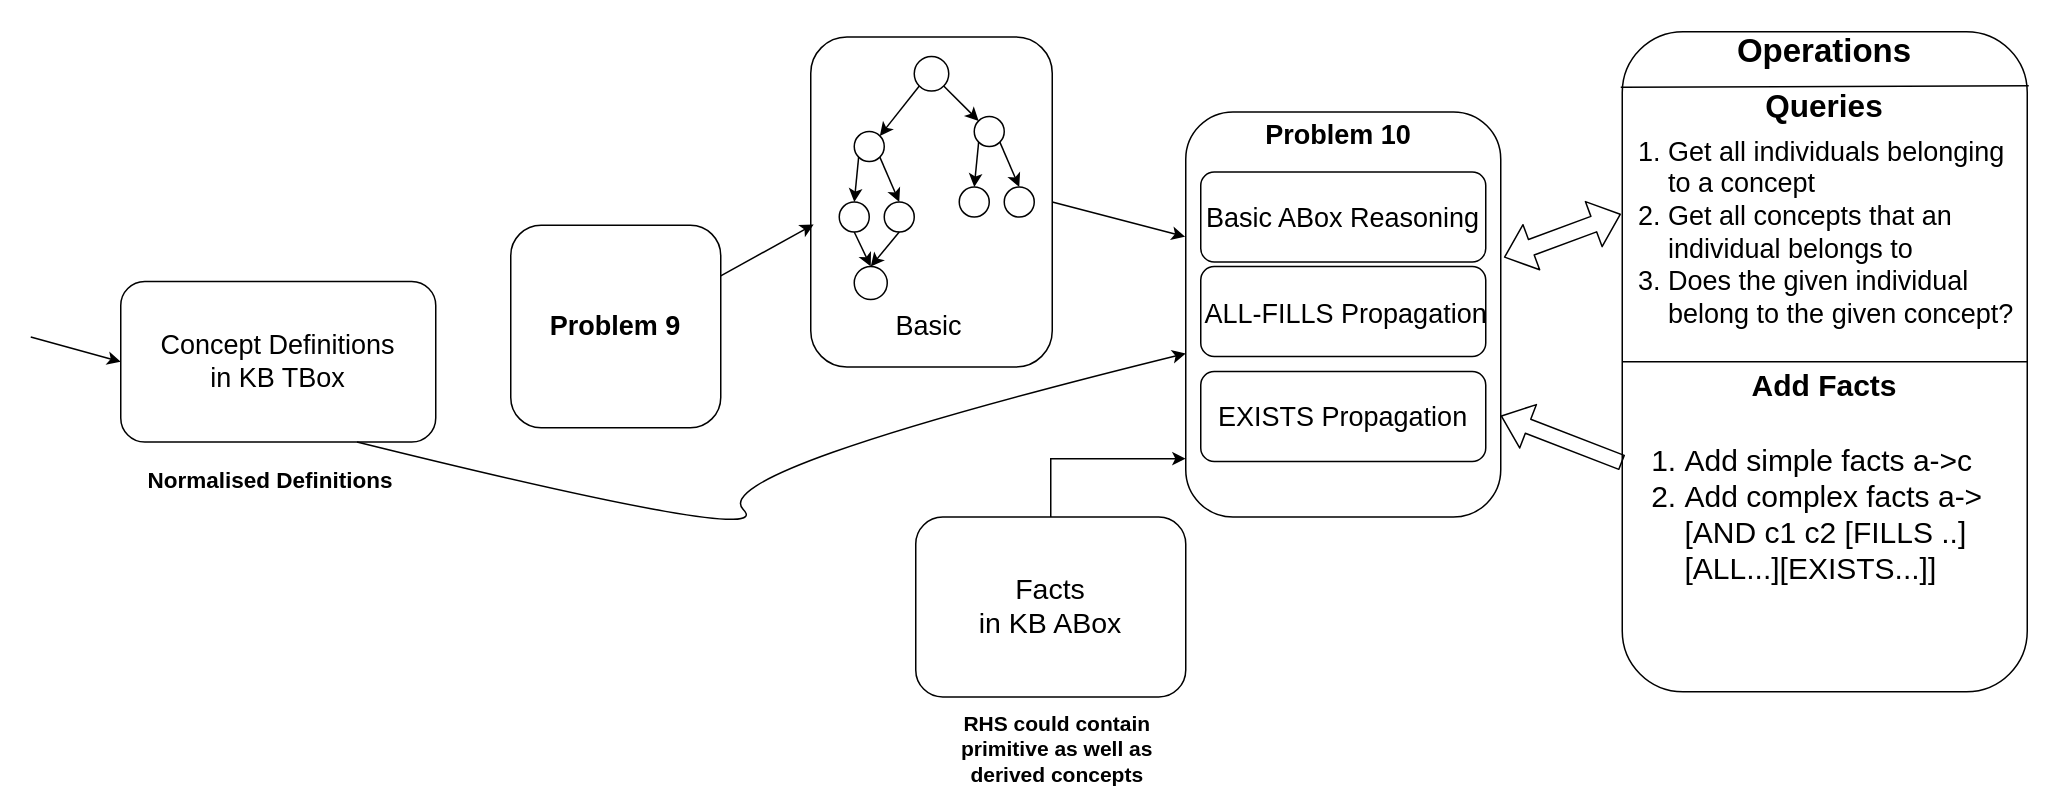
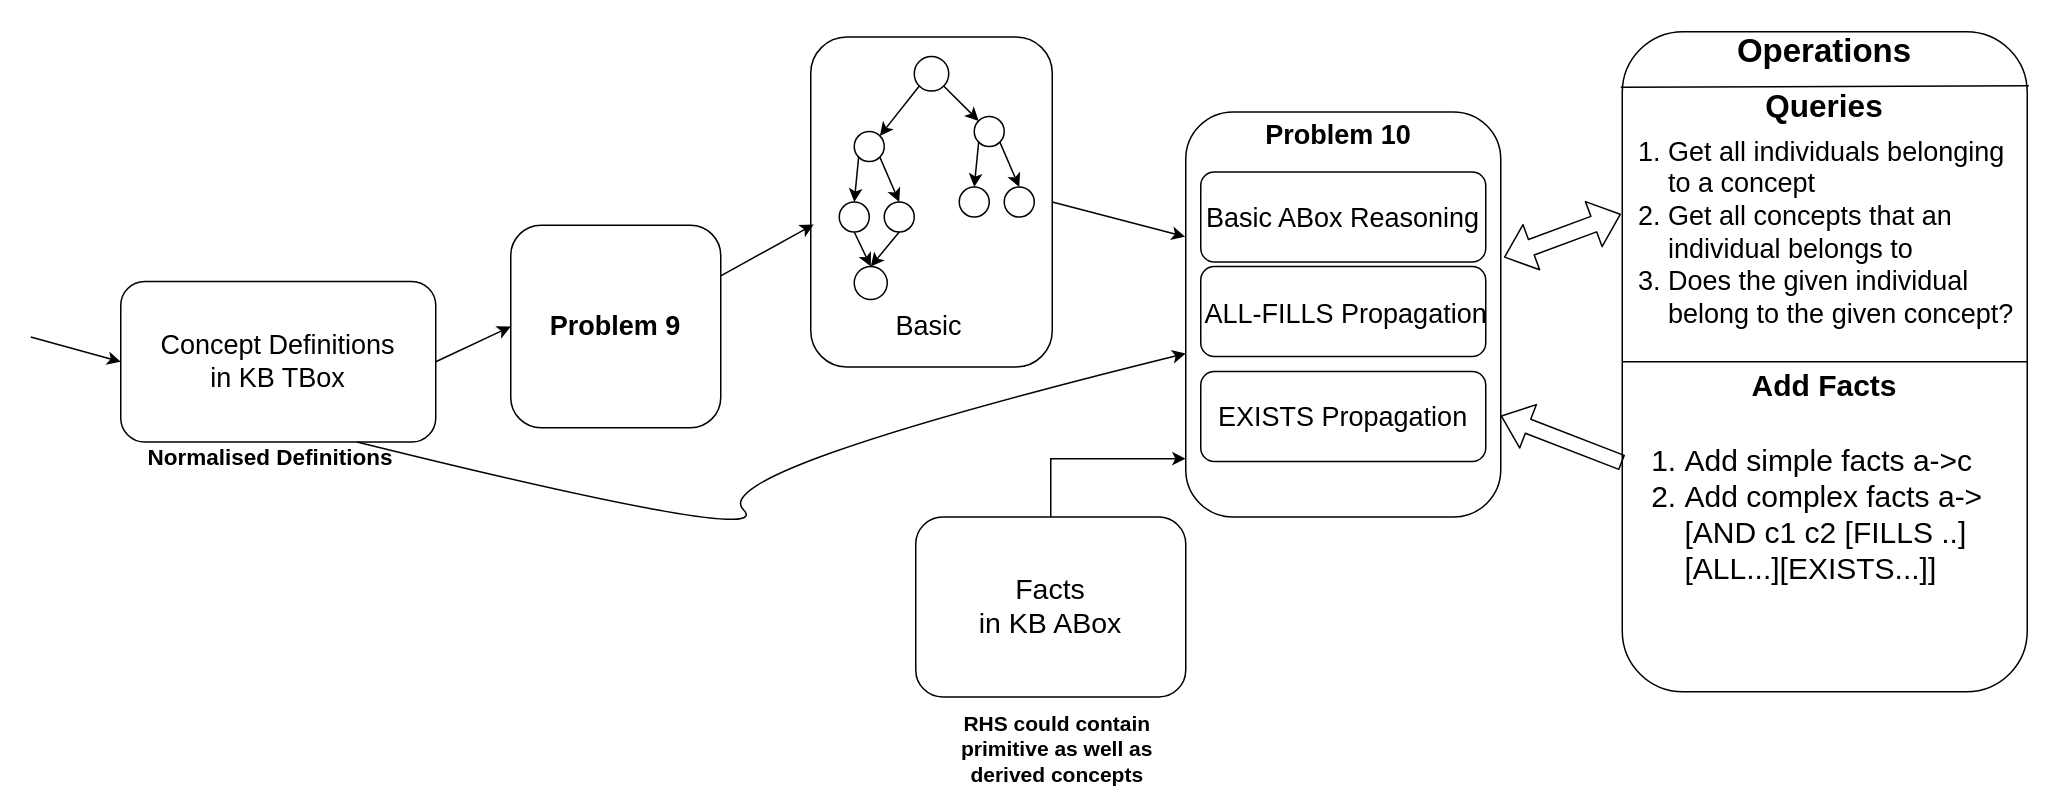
+ <mxCell id="28" value="" style="endArrow=classic;html=1;fontSize=18;entryX=0;entryY=0.5;entryDx=0;entryDy=0;exitX=1;exitY=0.5;exitDx=0;exitDy=0;" parent="1" source="27" target="4" edge="1"><mxGeometry width="50" height="50" relative="1" as="geometry"><mxPoint x="30" y="234" as="sourcePoint" /><mxPoint x="90" y="235.5" as="targetPoint" /></mxGeometry></mxCell>
- <mxCell id="47" value="&lt;font style=&quot;font-size: 15px&quot;&gt;&lt;b&gt;Normalised Definitions&lt;/b&gt;&lt;/font&gt;" style="text;html=1;strokeColor=none;fillColor=none;align=center;verticalAlign=middle;whiteSpace=wrap;rounded=0;" vertex="1" parent="1"><mxGeometry x="90" y="309" width="180" height="20" as="geometry" /></mxCell>
+ <mxCell id="47" value="&lt;font style=&quot;font-size: 15px&quot;&gt;&lt;b&gt;Normalised Definitions&lt;/b&gt;&lt;/font&gt;" style="text;html=1;strokeColor=none;fillColor=none;align=center;verticalAlign=middle;whiteSpace=wrap;rounded=0;" vertex="1" parent="1"><mxGeometry x="90" y="294" width="180" height="20" as="geometry" /></mxCell>
